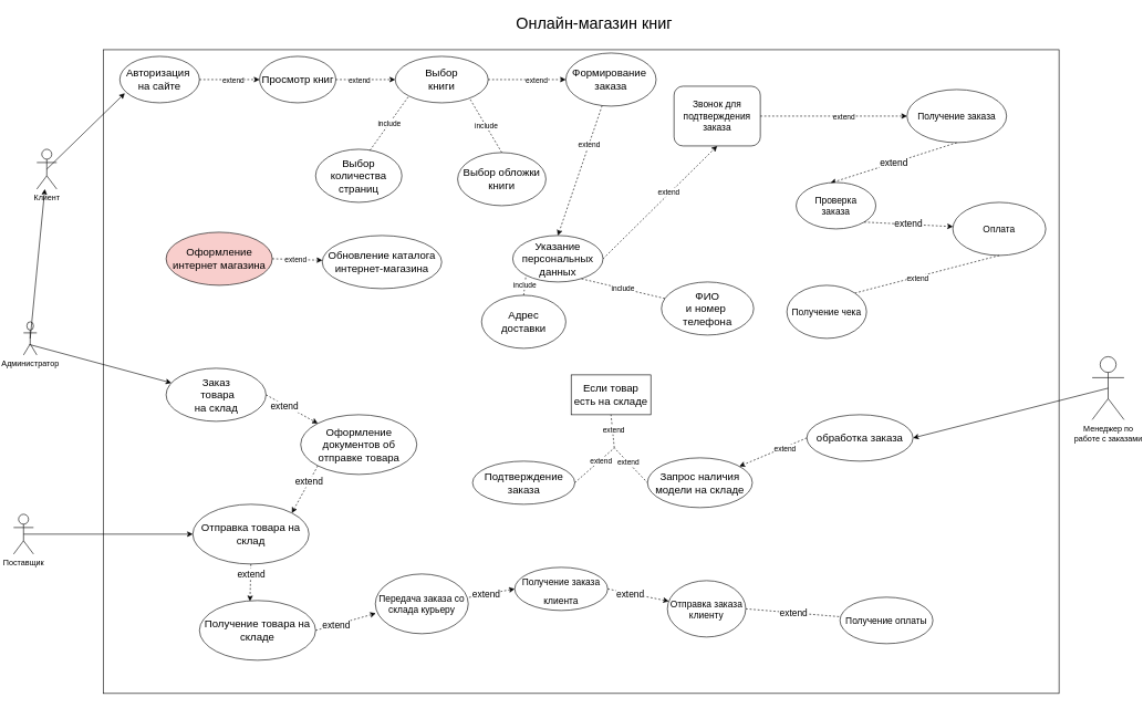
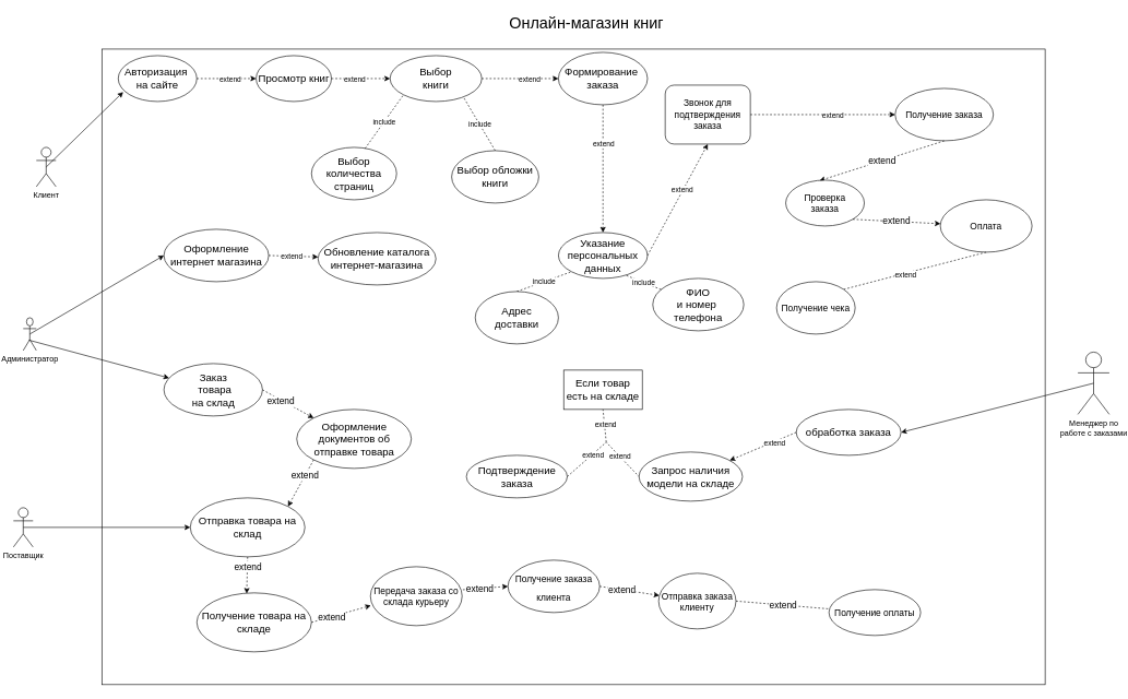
- <mxCell id="40" value="Оформление интернет магазина" style="ellipse;whiteSpace=wrap;html=1;fontSize=16;fillColor=#f8cecc;" parent="1" vertex="1"><mxGeometry x="249.75" y="349" width="160" height="80" as="geometry" /></mxCell>
+ <mxCell id="40" value="Оформление интернет магазина" style="ellipse;whiteSpace=wrap;html=1;fontSize=16;" parent="1" vertex="1"><mxGeometry x="249.75" y="349" width="160" height="80" as="geometry" /></mxCell>
- <mxCell id="20" value="Указание персональных данных" style="ellipse;whiteSpace=wrap;html=1;fontSize=16;" parent="1" vertex="1"><mxGeometry x="772" y="354" width="136" height="70" as="geometry" /></mxCell>
+ <mxCell id="20" value="Указание персональных данных" style="ellipse;whiteSpace=wrap;html=1;fontSize=16;" parent="1" vertex="1"><mxGeometry x="852" y="354" width="136" height="70" as="geometry" /></mxCell>
- <mxCell id="39" value="" style="endArrow=classic;html=1;rounded=0;exitX=0.5;exitY=0.5;exitDx=0;exitDy=0;exitPerimeter=0;" parent="1" source="4" target="2" edge="1"><mxGeometry width="50" height="50" relative="1" as="geometry"><mxPoint x="65" y="524" as="sourcePoint" /><mxPoint x="625" y="464" as="targetPoint" /></mxGeometry></mxCell>
+ <mxCell id="39" value="" style="endArrow=classic;html=1;rounded=0;entryX=0;entryY=0.5;entryDx=0;entryDy=0;exitX=0.5;exitY=0.5;exitDx=0;exitDy=0;exitPerimeter=0;" parent="1" source="4" target="40" edge="1"><mxGeometry width="50" height="50" relative="1" as="geometry"><mxPoint x="65" y="524" as="sourcePoint" /><mxPoint x="625" y="464" as="targetPoint" /></mxGeometry></mxCell>
- <mxCell id="53" value="&lt;font style=&quot;font-size: 14px;&quot;&gt;Получение заказа клиента&lt;/font&gt;" style="ellipse;whiteSpace=wrap;html=1;fontSize=24;" parent="1" vertex="1"><mxGeometry x="775" y="854" width="140" height="65" as="geometry" /></mxCell>
+ <mxCell id="53" value="&lt;font style=&quot;font-size: 14px;&quot;&gt;Получение заказа клиента&lt;/font&gt;" style="ellipse;whiteSpace=wrap;html=1;fontSize=24;" parent="1" vertex="1"><mxGeometry x="775" y="854" width="140" height="80" as="geometry" /></mxCell>
